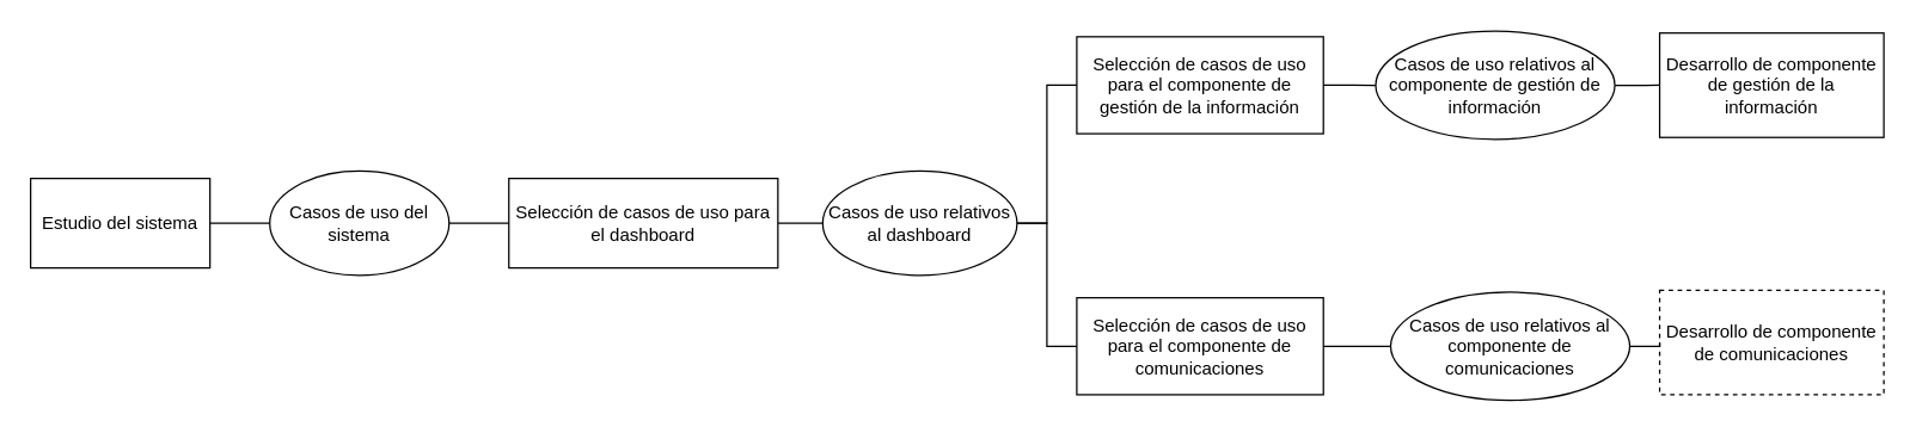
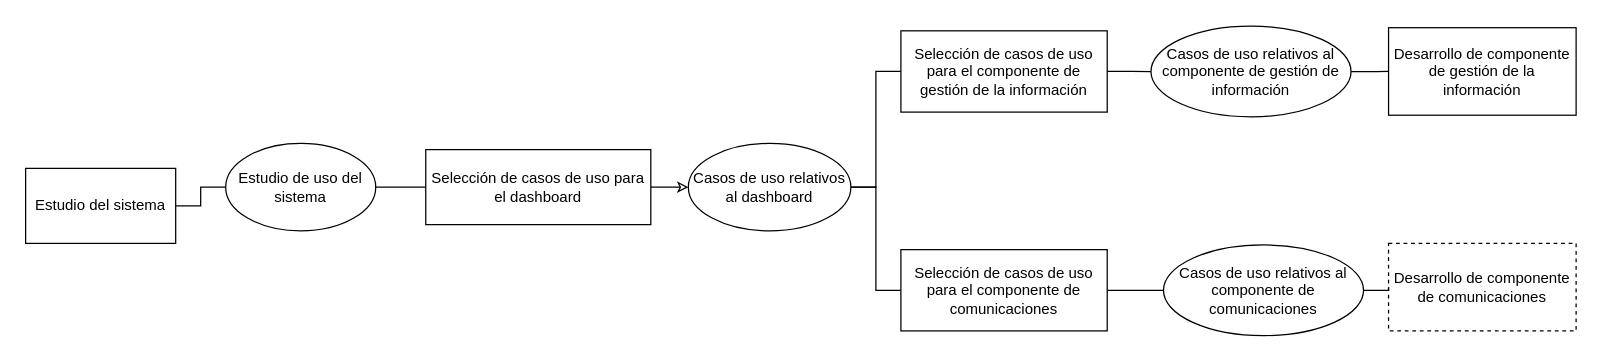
- <mxCell id="5" value="Estudio del sistema" style="rounded=0;whiteSpace=wrap;html=1;" vertex="1" parent="1"><mxGeometry x="20" y="119" width="120" height="60" as="geometry" /></mxCell>
+ <mxCell id="5" value="Estudio del sistema" style="rounded=0;whiteSpace=wrap;html=1;" vertex="1" parent="1"><mxGeometry x="20" y="134" width="120" height="60" as="geometry" /></mxCell>
- <mxCell id="7" value="Casos de uso del sistema" style="ellipse;whiteSpace=wrap;html=1;" vertex="1" parent="1"><mxGeometry x="180" y="114" width="120" height="70" as="geometry" /></mxCell>
+ <mxCell id="7" value="Estudio de uso del sistema" style="ellipse;whiteSpace=wrap;html=1;" vertex="1" parent="1"><mxGeometry x="180" y="114" width="120" height="70" as="geometry" /></mxCell>
- <mxCell id="8" style="edgeStyle=orthogonalEdgeStyle;rounded=0;orthogonalLoop=1;jettySize=auto;html=1;endArrow=none;endFill=0;" edge="1" parent="1" source="9" target="12"><mxGeometry relative="1" as="geometry" /></mxCell>
+ <mxCell id="8" style="edgeStyle=orthogonalEdgeStyle;rounded=0;orthogonalLoop=1;jettySize=auto;html=1;endArrow=classic;endFill=0;" edge="1" parent="1" source="9" target="12"><mxGeometry relative="1" as="geometry" /></mxCell>
